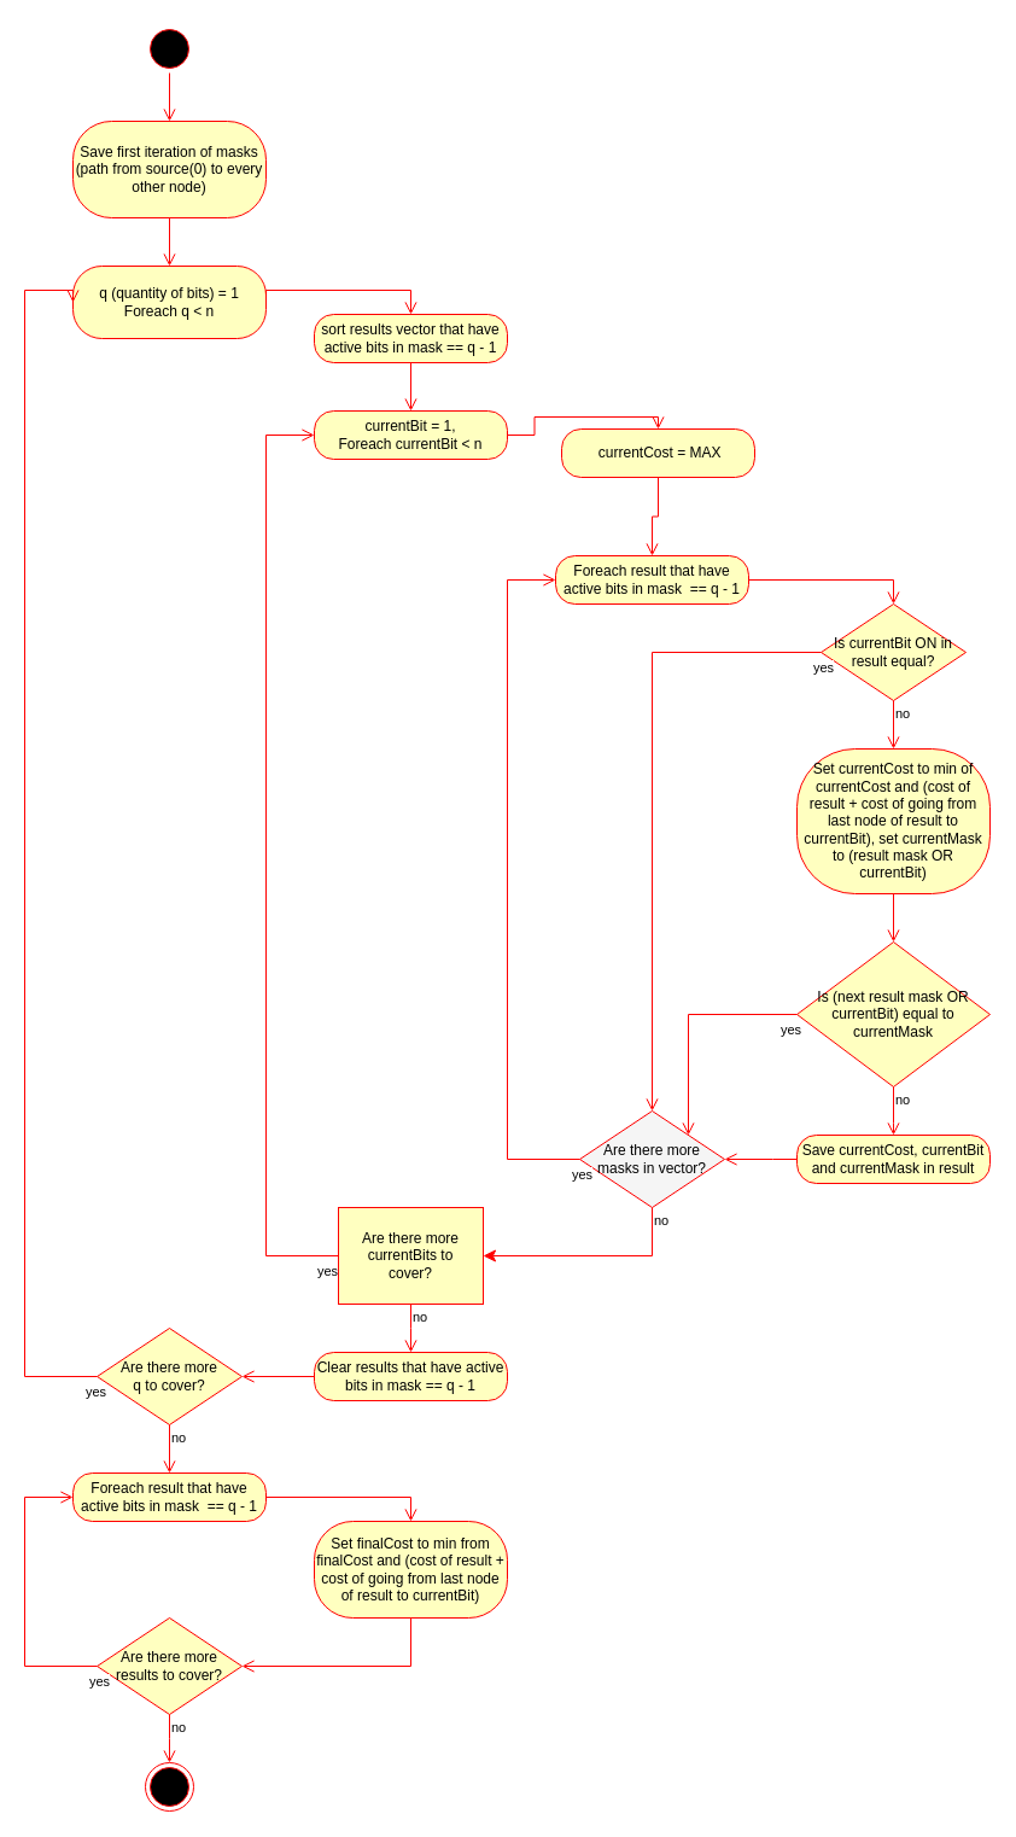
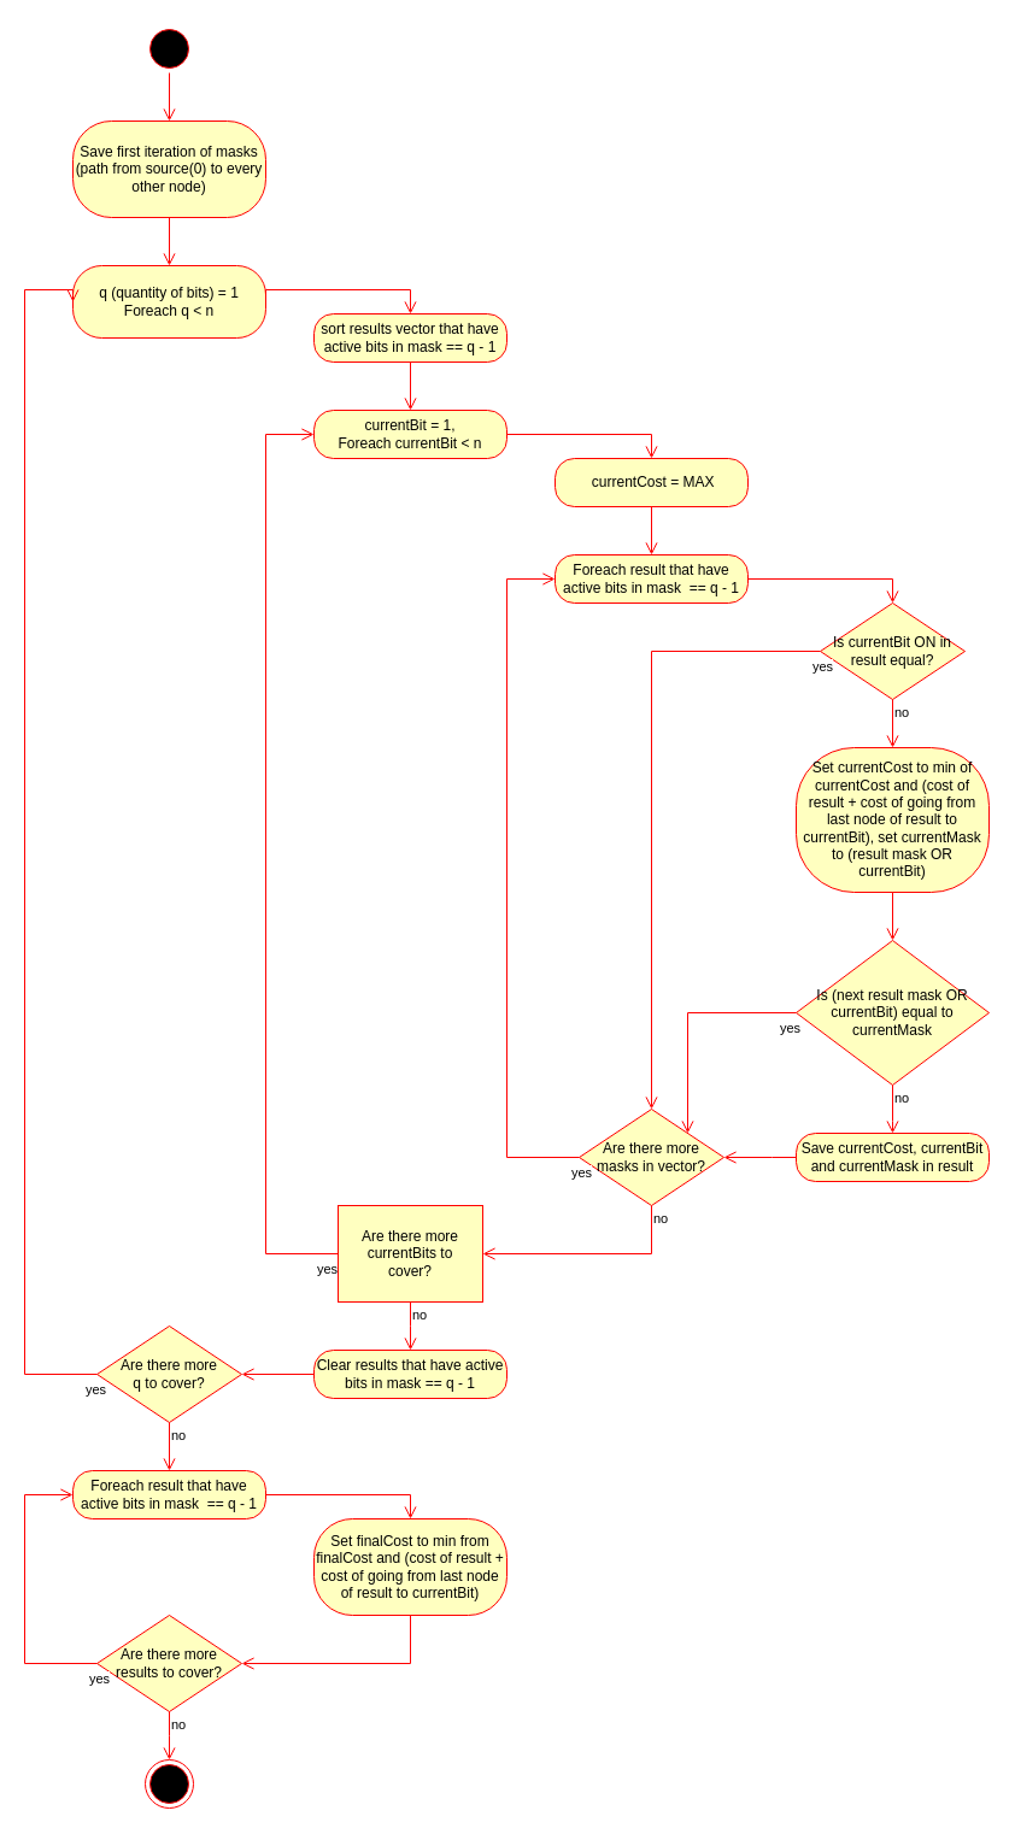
- <mxCell id="43" value="&amp;nbsp;currentCost = MAX" style="rounded=1;whiteSpace=wrap;html=1;arcSize=40;fontColor=#000000;fillColor=#ffffc0;strokeColor=#ff0000;" vertex="1" parent="1"><mxGeometry x="465" y="355" width="160" height="40" as="geometry" /></mxCell>
+ <mxCell id="43" value="&amp;nbsp;currentCost = MAX" style="rounded=1;whiteSpace=wrap;html=1;arcSize=40;fontColor=#000000;fillColor=#ffffc0;strokeColor=#ff0000;" vertex="1" parent="1"><mxGeometry x="460" y="380" width="160" height="40" as="geometry" /></mxCell>
- <mxCell id="22" value="Are there more masks in vector?" style="rhombus;whiteSpace=wrap;html=1;fillColor=#f5f5f5;strokeColor=#ff0000;" parent="1" vertex="1"><mxGeometry x="480" y="920" width="120" height="80" as="geometry" /></mxCell>
+ <mxCell id="22" value="Are there more masks in vector?" style="rhombus;whiteSpace=wrap;html=1;fillColor=#ffffc0;strokeColor=#ff0000;" parent="1" vertex="1"><mxGeometry x="480" y="920" width="120" height="80" as="geometry" /></mxCell>
- <mxCell id="23" value="no" style="edgeStyle=orthogonalEdgeStyle;html=1;align=left;verticalAlign=bottom;endArrow=classic;endSize=8;strokeColor=#ff0000;rounded=0;exitX=0.5;exitY=1;exitDx=0;exitDy=0;entryX=1;entryY=0.5;entryDx=0;entryDy=0;" parent="1" source="22" target="26" edge="1"><mxGeometry x="-0.778" relative="1" as="geometry"><mxPoint x="650" y="1320" as="targetPoint" /><Array as="points" /><mxPoint as="offset" /></mxGeometry></mxCell>
+ <mxCell id="23" value="no" style="edgeStyle=orthogonalEdgeStyle;html=1;align=left;verticalAlign=bottom;endArrow=open;endSize=8;strokeColor=#ff0000;rounded=0;exitX=0.5;exitY=1;exitDx=0;exitDy=0;entryX=1;entryY=0.5;entryDx=0;entryDy=0;" parent="1" source="22" target="26" edge="1"><mxGeometry x="-0.778" relative="1" as="geometry"><mxPoint x="650" y="1320" as="targetPoint" /><Array as="points" /><mxPoint as="offset" /></mxGeometry></mxCell>
